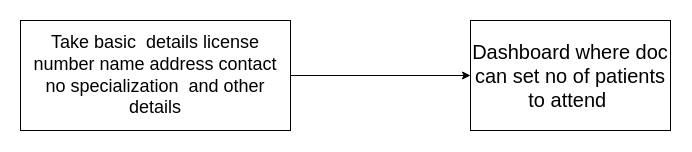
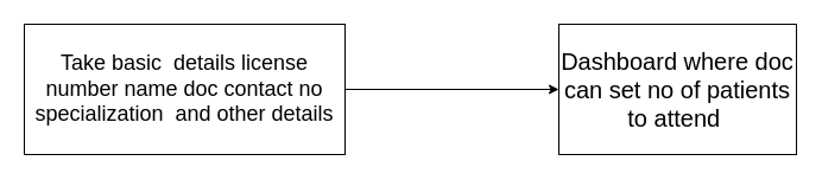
- <mxCell id="3" value="&lt;font style=&quot;font-size: 18px&quot;&gt;Take basic&amp;nbsp; details license number name address contact no specialization&amp;nbsp; and other details&lt;/font&gt;" style="rounded=0;whiteSpace=wrap;html=1;" vertex="1" parent="1"><mxGeometry x="20" y="20" width="270" height="110" as="geometry" /></mxCell>
+ <mxCell id="3" value="&lt;font style=&quot;font-size: 18px&quot;&gt;Take basic&amp;nbsp; details license number name doc contact no specialization&amp;nbsp; and other details&lt;/font&gt;" style="rounded=0;whiteSpace=wrap;html=1;" vertex="1" parent="1"><mxGeometry x="20" y="20" width="270" height="110" as="geometry" /></mxCell>
